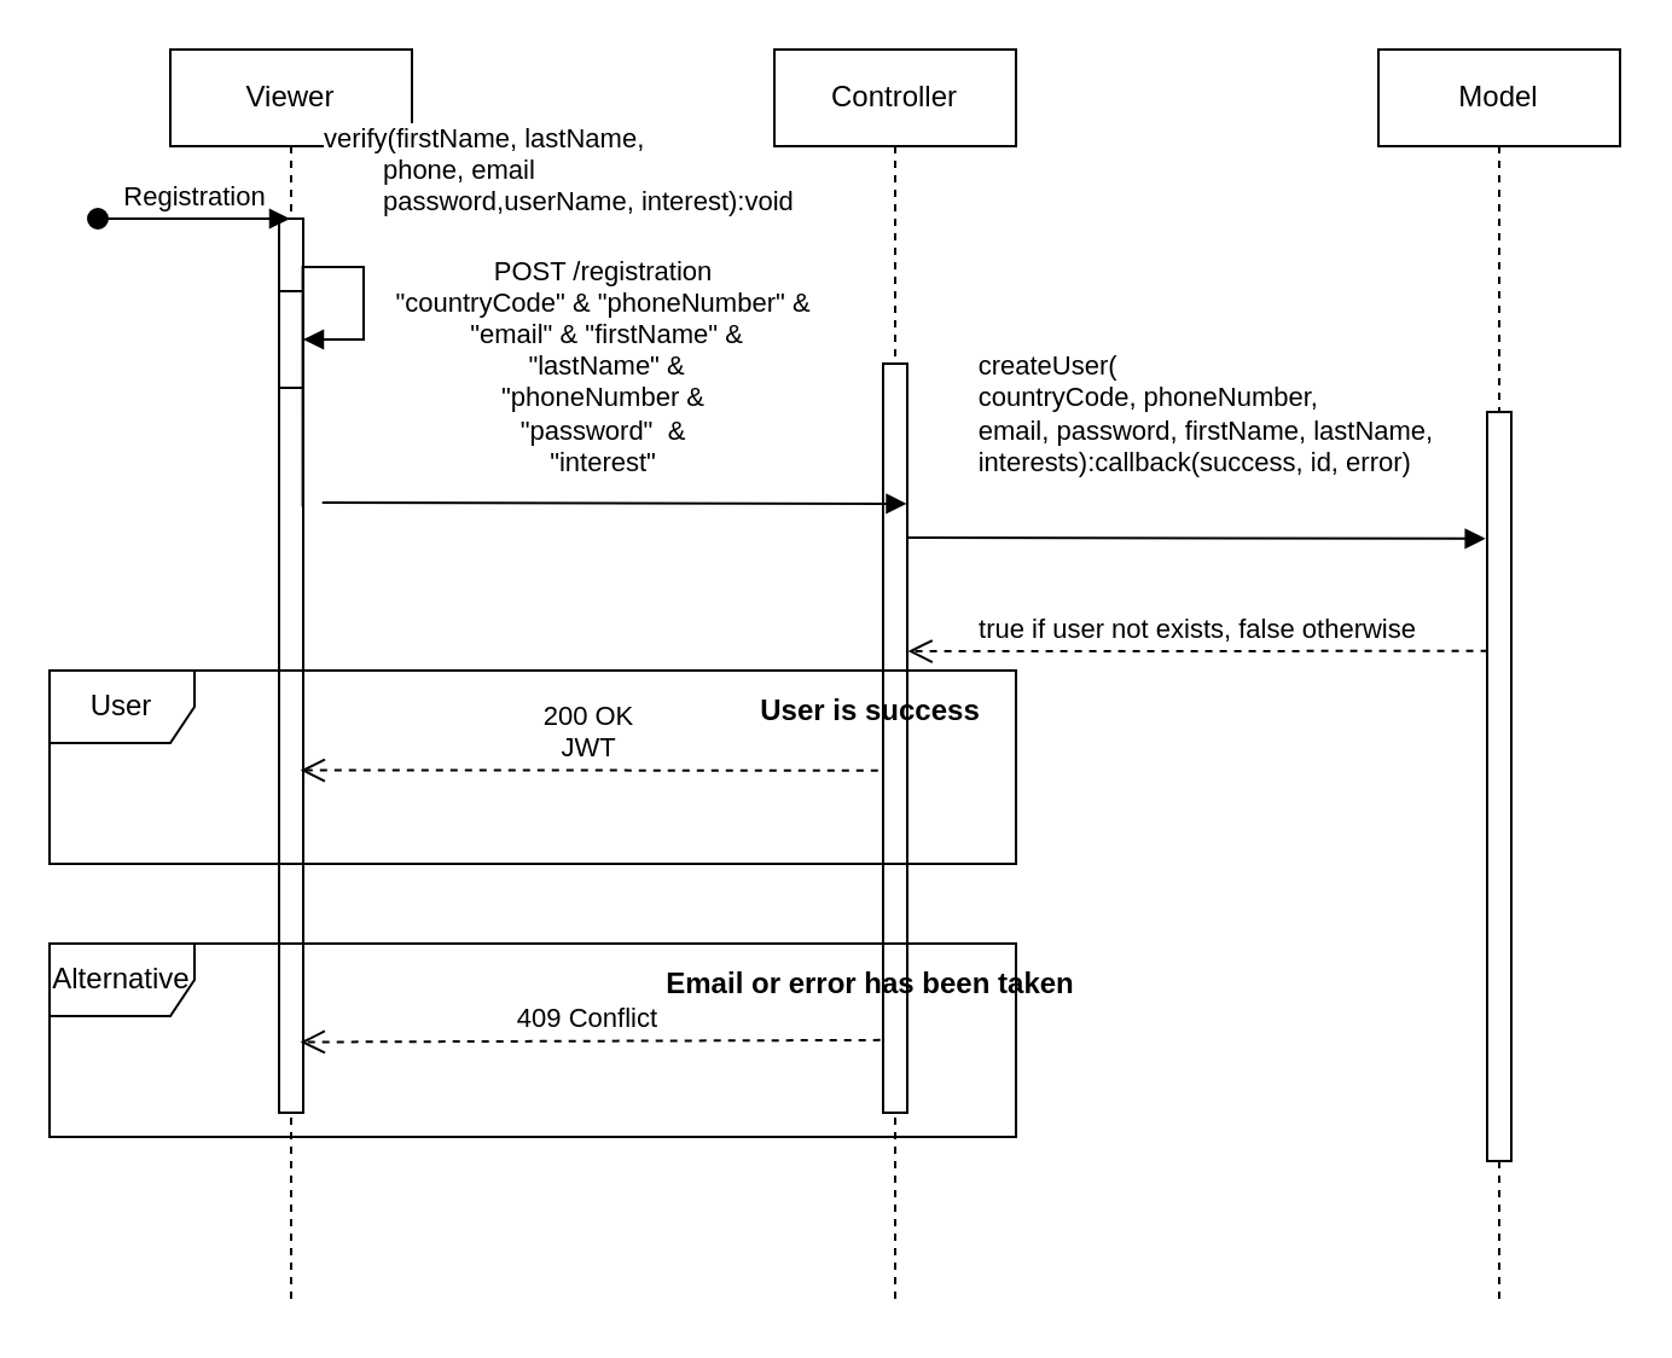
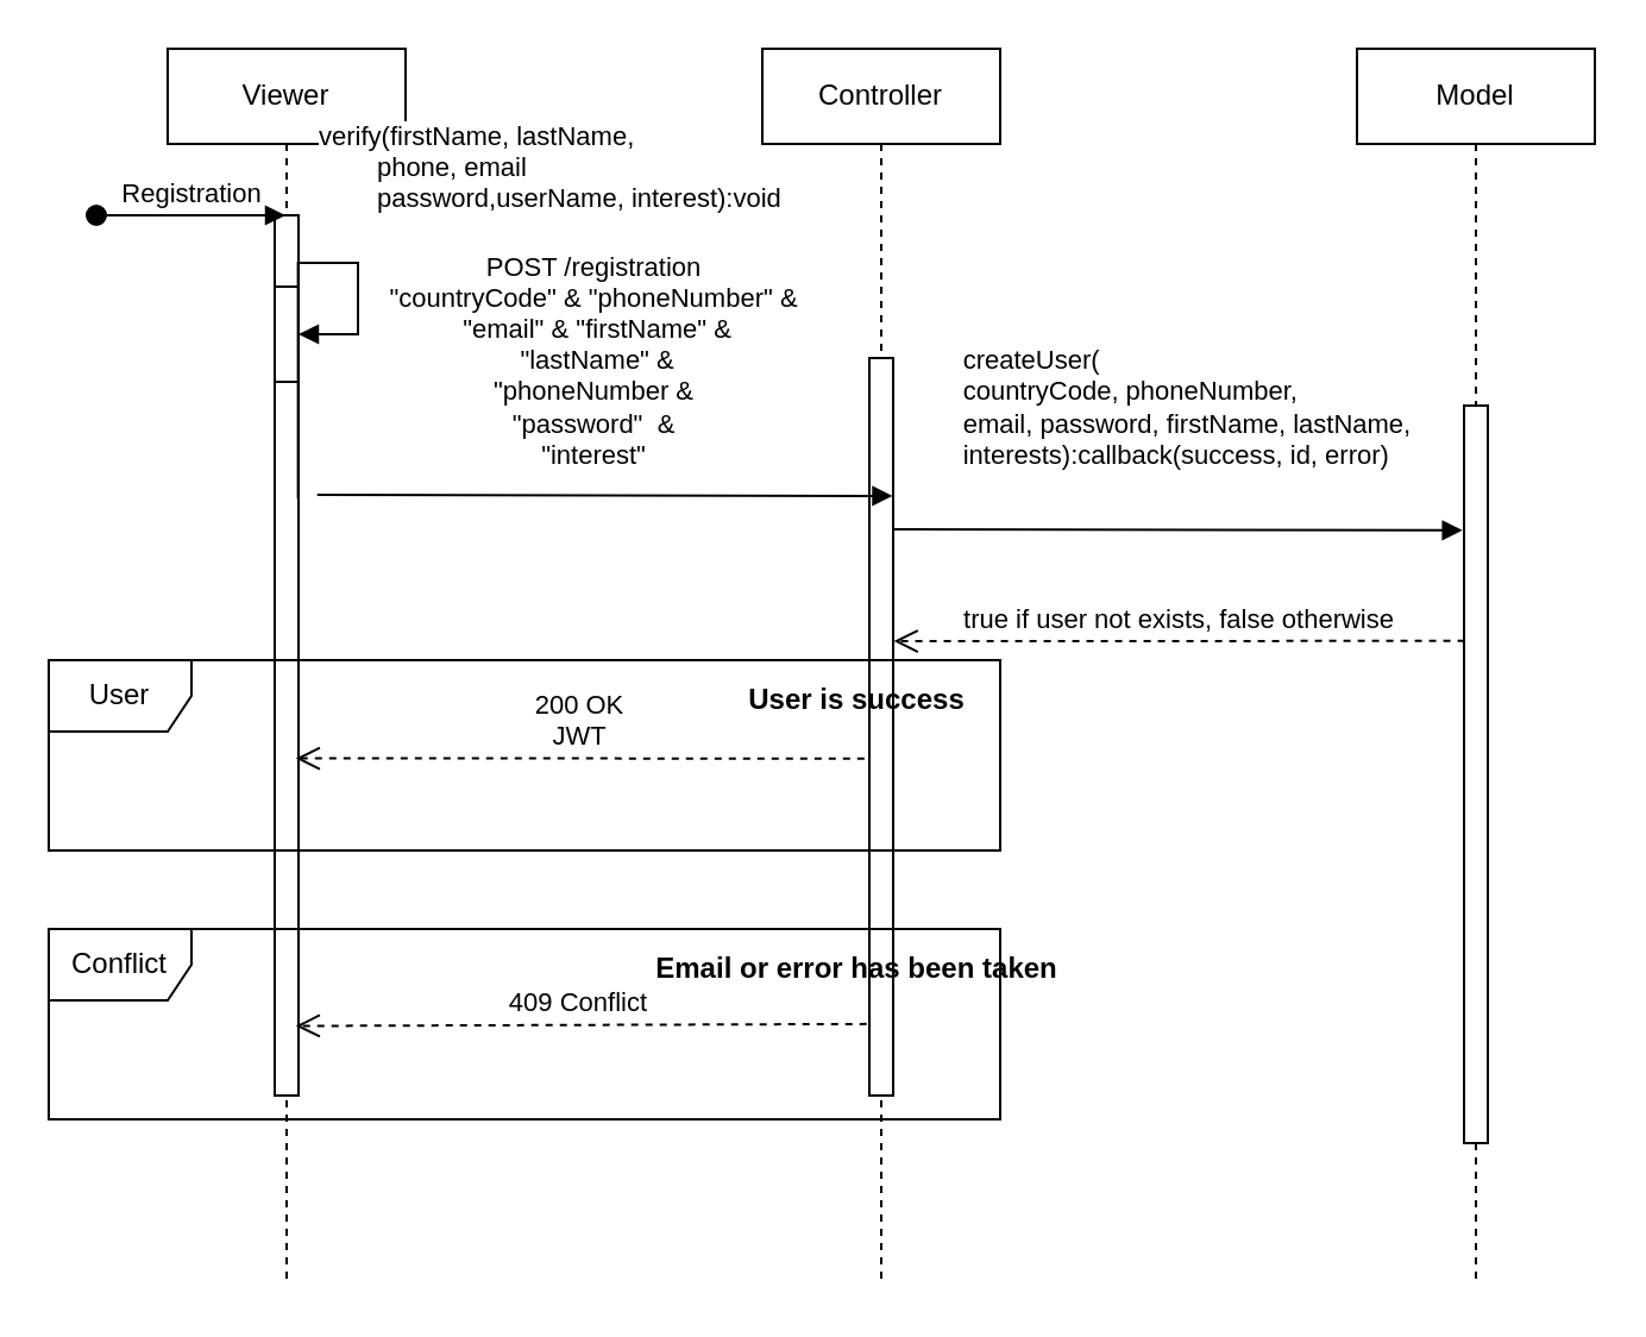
- <mxCell id="15" value="Alternative" style="shape=umlFrame;whiteSpace=wrap;html=1;" vertex="1" parent="1"><mxGeometry x="20" y="390" width="400" height="80" as="geometry" /></mxCell>
+ <mxCell id="15" value="Conflict" style="shape=umlFrame;whiteSpace=wrap;html=1;" vertex="1" parent="1"><mxGeometry x="20" y="390" width="400" height="80" as="geometry" /></mxCell>
